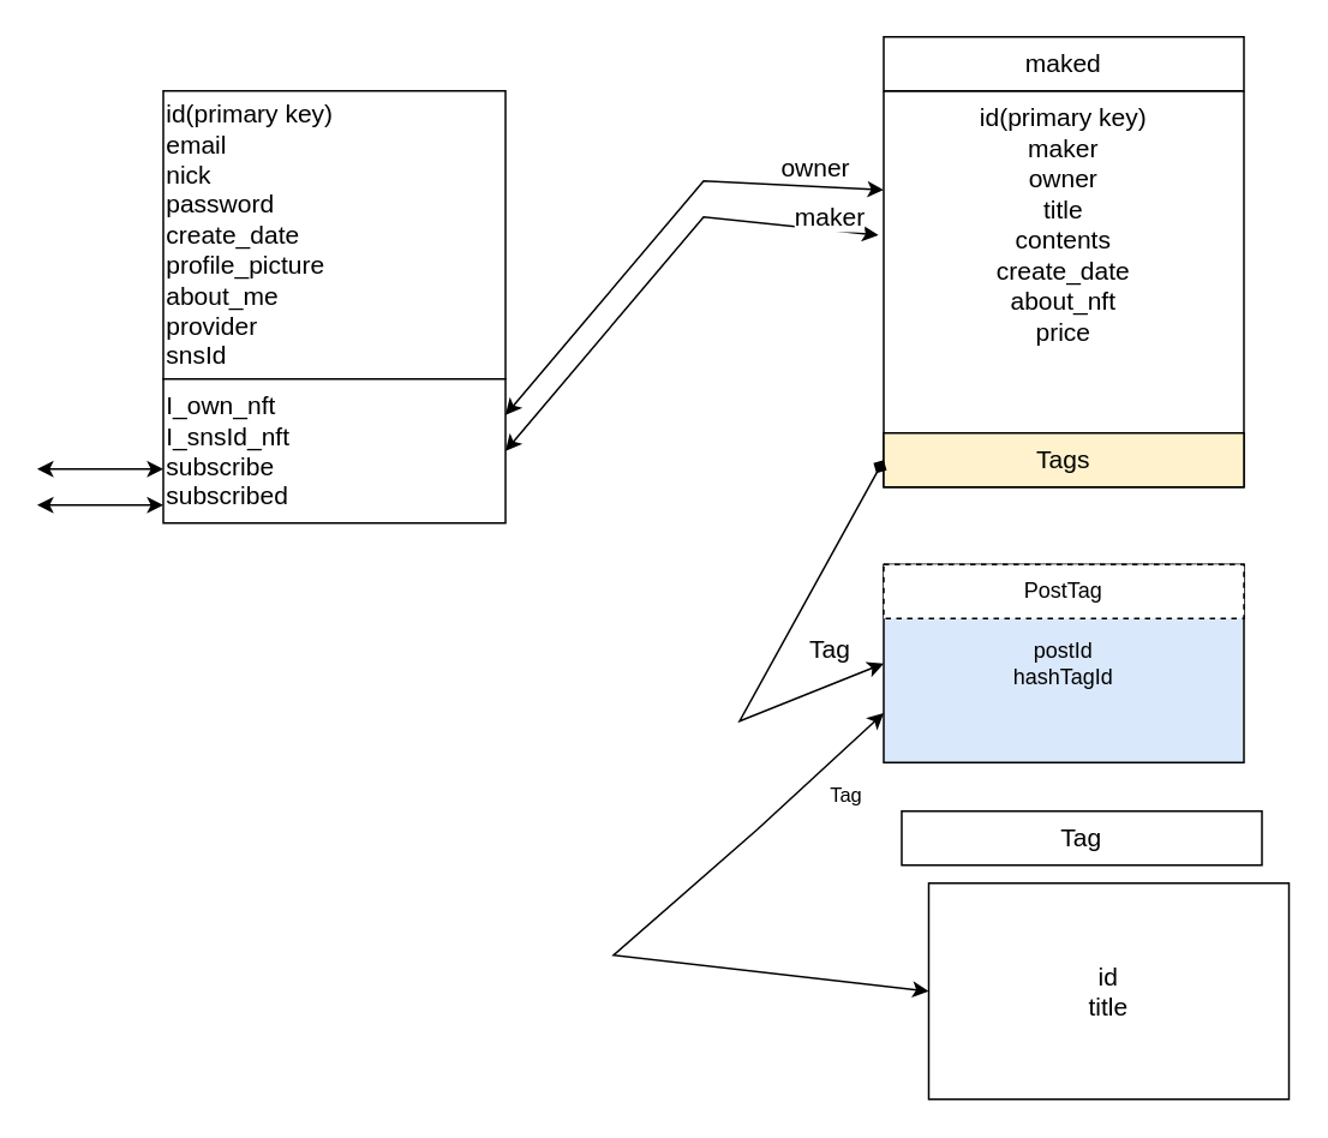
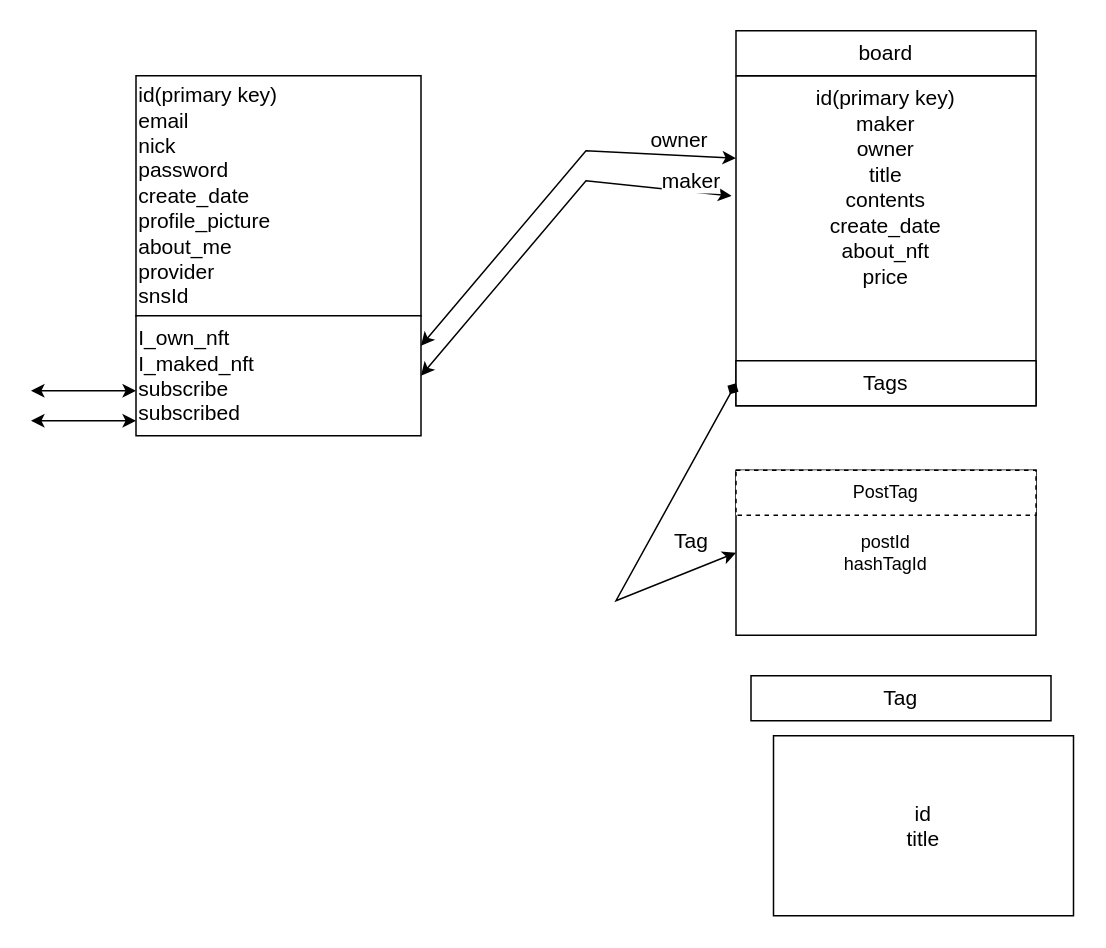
- <mxCell id="8" value="maked" style="rounded=0;whiteSpace=wrap;html=1;fontSize=14;" parent="1" vertex="1"><mxGeometry x="490" y="20" width="200" height="30" as="geometry" /></mxCell>
+ <mxCell id="8" value="board" style="rounded=0;whiteSpace=wrap;html=1;fontSize=14;" parent="1" vertex="1"><mxGeometry x="490" y="20" width="200" height="30" as="geometry" /></mxCell>
- <mxCell id="3" value="I_own_nft&lt;br&gt;I_snsId_nft&lt;br&gt;subscribe&lt;br&gt;subscribed" style="rounded=0;whiteSpace=wrap;html=1;fontSize=14;align=left;" parent="1" vertex="1"><mxGeometry x="90" y="210" width="190" height="80" as="geometry" /></mxCell>
+ <mxCell id="3" value="I_own_nft&lt;br&gt;I_maked_nft&lt;br&gt;subscribe&lt;br&gt;subscribed" style="rounded=0;whiteSpace=wrap;html=1;fontSize=14;align=left;" parent="1" vertex="1"><mxGeometry x="90" y="210" width="190" height="80" as="geometry" /></mxCell>
- <mxCell id="7" value="Tags" style="rounded=0;whiteSpace=wrap;html=1;fontSize=14;fillColor=#fff2cc;" parent="6" vertex="1"><mxGeometry y="190" width="200" height="30" as="geometry" /></mxCell>
+ <mxCell id="7" value="Tags" style="rounded=0;whiteSpace=wrap;html=1;fontSize=14;" parent="6" vertex="1"><mxGeometry y="190" width="200" height="30" as="geometry" /></mxCell>
- <mxCell id="14" value="postId&lt;br&gt;hashTagId" style="rounded=0;whiteSpace=wrap;html=1;fillColor=#dae8fc;" parent="1" vertex="1"><mxGeometry x="490" y="313" width="200" height="110" as="geometry" /></mxCell>
+ <mxCell id="14" value="postId&lt;br&gt;hashTagId" style="rounded=0;whiteSpace=wrap;html=1;" parent="1" vertex="1"><mxGeometry x="490" y="313" width="200" height="110" as="geometry" /></mxCell>
- <mxCell id="16" value="Tag" style="endArrow=classic;startArrow=classic;html=1;rounded=0;exitX=0;exitY=0.5;exitDx=0;exitDy=0;entryX=0;entryY=0.75;entryDx=0;entryDy=0;" parent="1" source="11" target="14" edge="1"><mxGeometry x="0.752" y="-19" width="50" height="50" relative="1" as="geometry"><mxPoint x="374" y="510" as="sourcePoint" /><mxPoint x="290" y="410" as="targetPoint" /><Array as="points"><mxPoint x="340" y="530" /><mxPoint x="420" y="460" /></Array><mxPoint as="offset" /></mxGeometry></mxCell>
